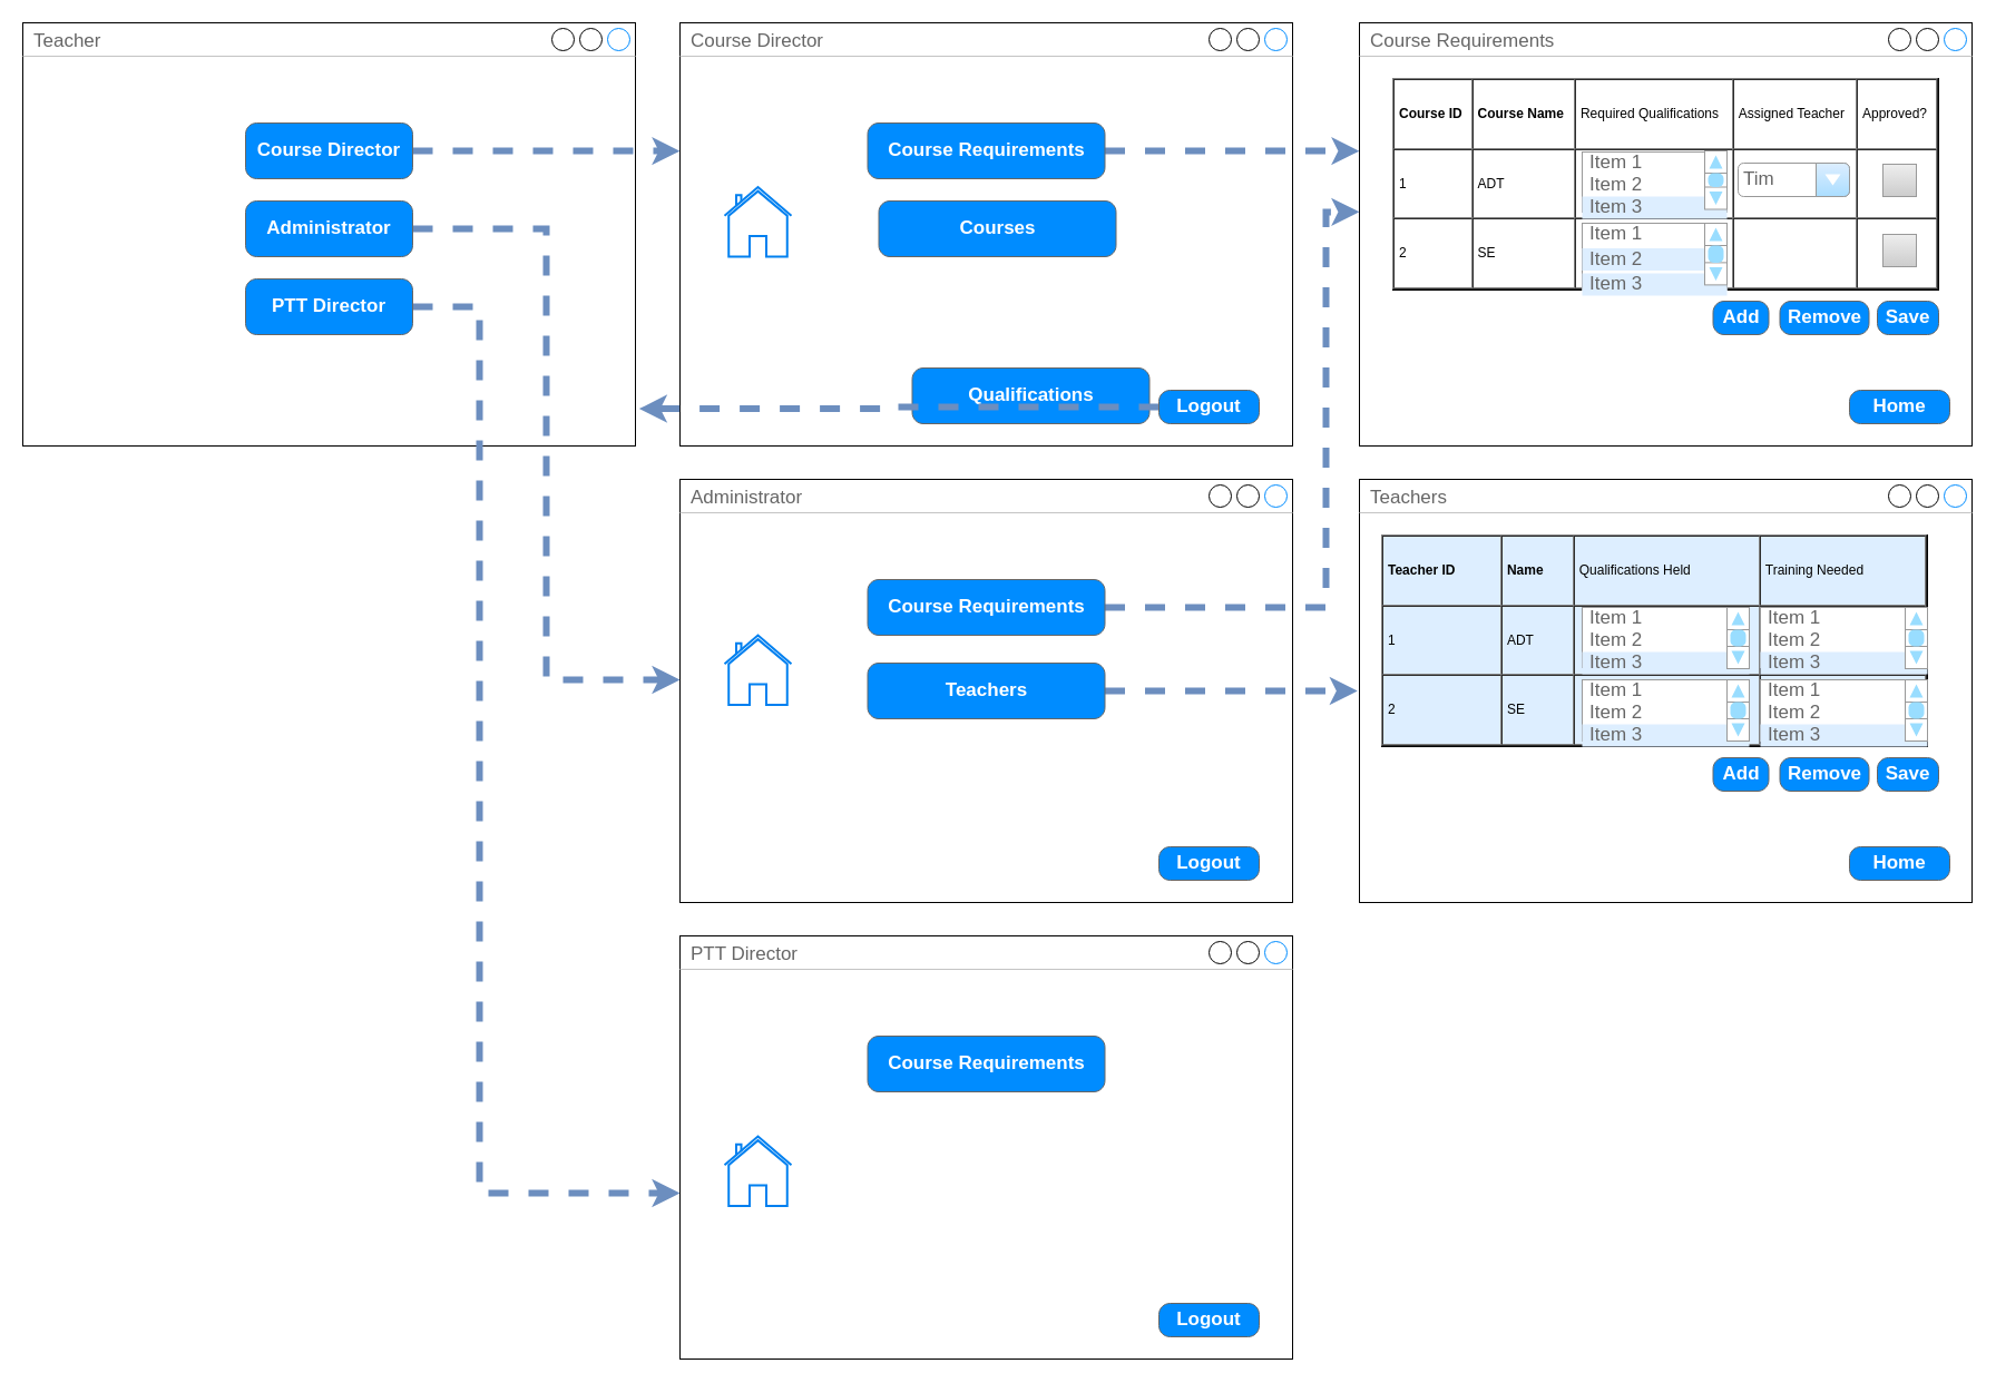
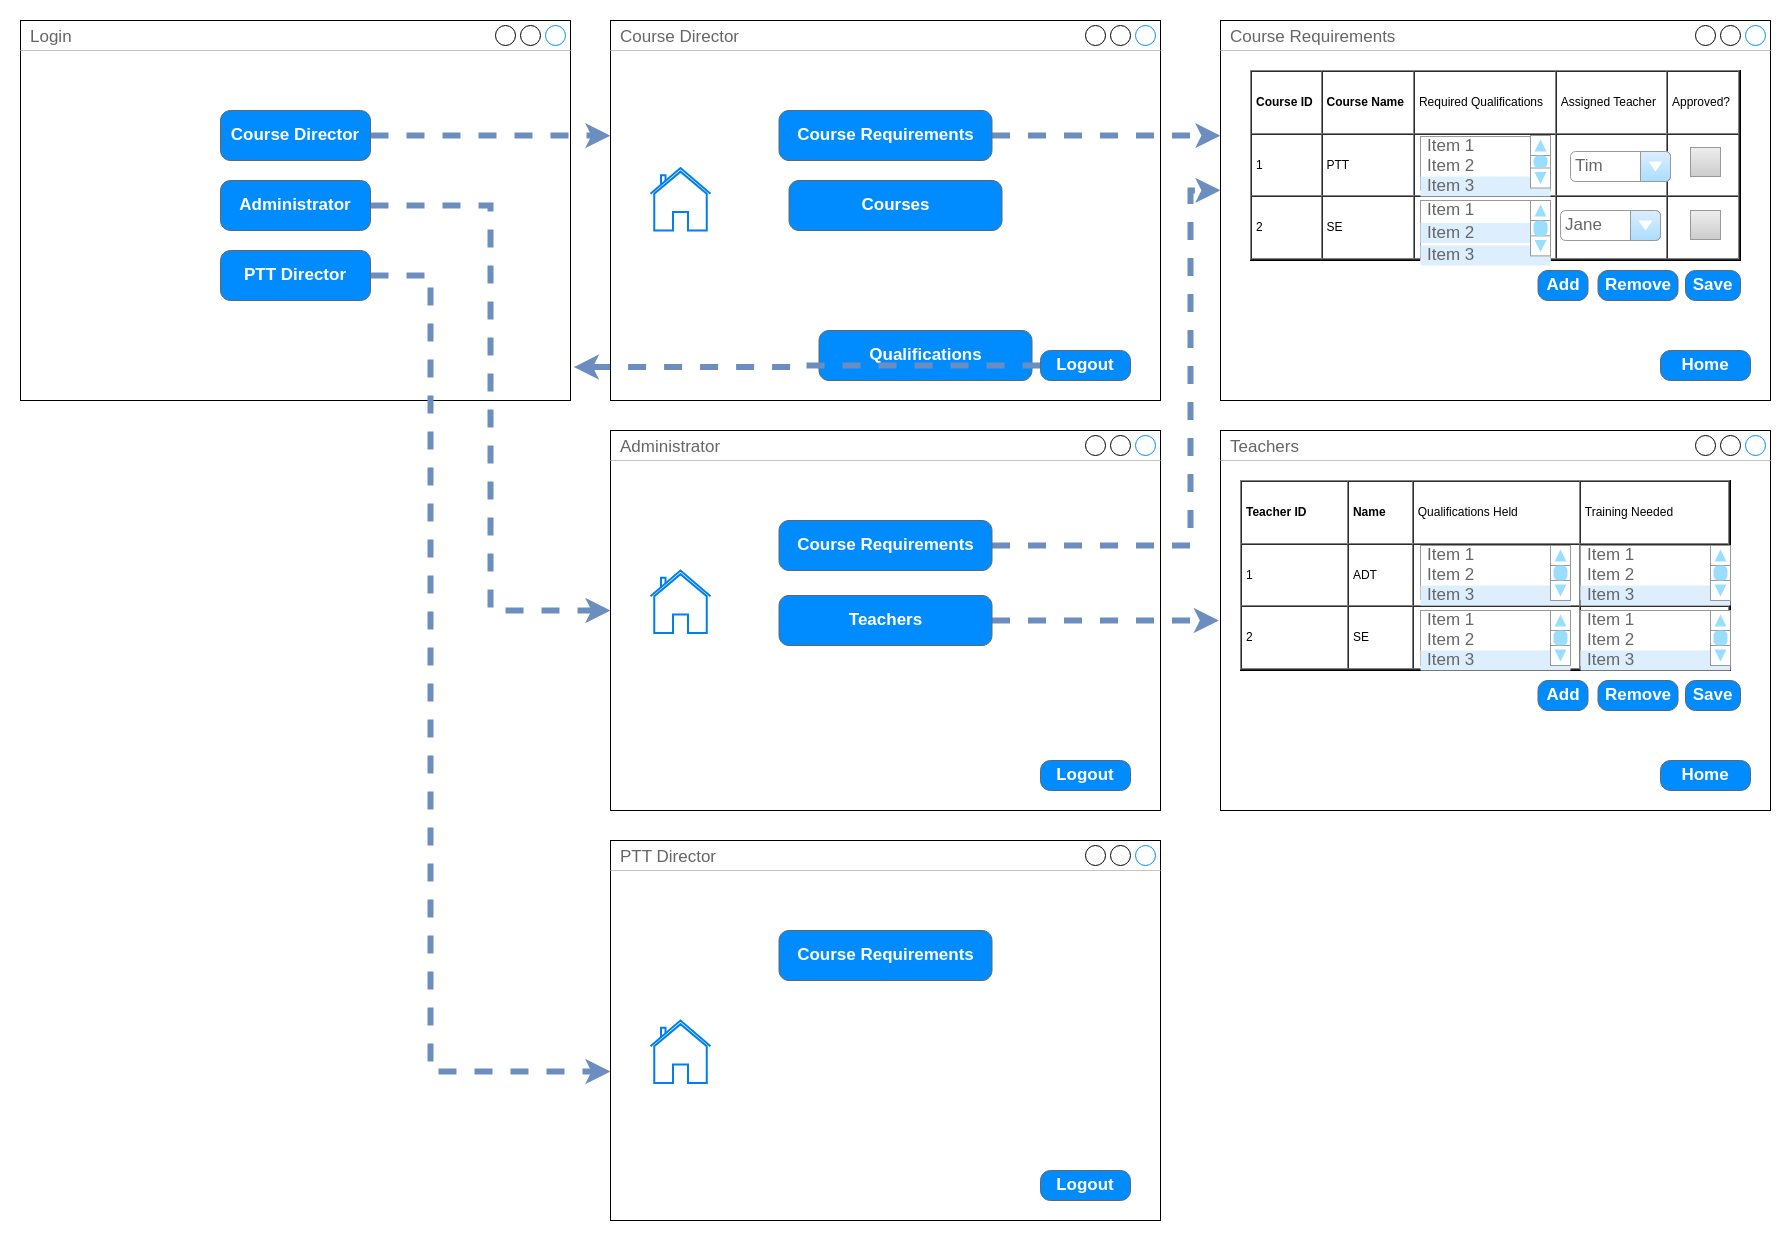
- <mxCell id="2" value="Teacher" style="strokeWidth=1;shadow=0;dashed=0;align=center;html=1;shape=mxgraph.mockup.containers.window;align=left;verticalAlign=top;spacingLeft=8;strokeColor2=#008cff;strokeColor3=#c4c4c4;fontColor=#666666;mainText=;fontSize=17;labelBackgroundColor=none;" vertex="1" parent="1"><mxGeometry x="20" y="20" width="550" height="380" as="geometry" /></mxCell>
+ <mxCell id="2" value="Login" style="strokeWidth=1;shadow=0;dashed=0;align=center;html=1;shape=mxgraph.mockup.containers.window;align=left;verticalAlign=top;spacingLeft=8;strokeColor2=#008cff;strokeColor3=#c4c4c4;fontColor=#666666;mainText=;fontSize=17;labelBackgroundColor=none;" vertex="1" parent="1"><mxGeometry x="20" y="20" width="550" height="380" as="geometry" /></mxCell>
- <mxCell id="33" value="&lt;table cellpadding=&quot;4&quot; cellspacing=&quot;0&quot; border=&quot;1&quot; style=&quot;font-size: 1em ; width: 100% ; height: 100%&quot;&gt;&lt;tbody&gt;&lt;tr&gt;&lt;th&gt;Course ID&lt;/th&gt;&lt;th&gt;Course Name&lt;/th&gt;&lt;td&gt;Required Qualifications&lt;/td&gt;&lt;td&gt;Assigned Teacher&lt;/td&gt;&lt;td&gt;Approved?&lt;/td&gt;&lt;/tr&gt;&lt;tr&gt;&lt;td&gt;1&lt;/td&gt;&lt;td&gt;ADT&lt;/td&gt;&lt;td&gt;&lt;br&gt;&lt;/td&gt;&lt;td&gt;&lt;br&gt;&lt;/td&gt;&lt;td&gt;&lt;br&gt;&lt;/td&gt;&lt;/tr&gt;&lt;tr&gt;&lt;td&gt;2&lt;/td&gt;&lt;td&gt;SE&lt;/td&gt;&lt;td&gt;&lt;br&gt;&lt;/td&gt;&lt;td&gt;&lt;br&gt;&lt;/td&gt;&lt;td&gt;&lt;br&gt;&lt;/td&gt;&lt;/tr&gt;&lt;/tbody&gt;&lt;/table&gt; " style="verticalAlign=top;align=left;overflow=fill;fontSize=12;fontFamily=Helvetica;html=1" vertex="1" parent="32"><mxGeometry width="490" height="190" as="geometry" /></mxCell>
+ <mxCell id="33" value="&lt;table cellpadding=&quot;4&quot; cellspacing=&quot;0&quot; border=&quot;1&quot; style=&quot;font-size: 1em ; width: 100% ; height: 100%&quot;&gt;&lt;tbody&gt;&lt;tr&gt;&lt;th&gt;Course ID&lt;/th&gt;&lt;th&gt;Course Name&lt;/th&gt;&lt;td&gt;Required Qualifications&lt;/td&gt;&lt;td&gt;Assigned Teacher&lt;/td&gt;&lt;td&gt;Approved?&lt;/td&gt;&lt;/tr&gt;&lt;tr&gt;&lt;td&gt;1&lt;/td&gt;&lt;td&gt;PTT&lt;/td&gt;&lt;td&gt;&lt;br&gt;&lt;/td&gt;&lt;td&gt;&lt;br&gt;&lt;/td&gt;&lt;td&gt;&lt;br&gt;&lt;/td&gt;&lt;/tr&gt;&lt;tr&gt;&lt;td&gt;2&lt;/td&gt;&lt;td&gt;SE&lt;/td&gt;&lt;td&gt;&lt;br&gt;&lt;/td&gt;&lt;td&gt;&lt;br&gt;&lt;/td&gt;&lt;td&gt;&lt;br&gt;&lt;/td&gt;&lt;/tr&gt;&lt;/tbody&gt;&lt;/table&gt; " style="verticalAlign=top;align=left;overflow=fill;fontSize=12;fontFamily=Helvetica;html=1" vertex="1" parent="32"><mxGeometry width="490" height="190" as="geometry" /></mxCell>
- <mxCell id="48" value="Tim" style="strokeWidth=1;shadow=0;dashed=0;align=center;html=1;shape=mxgraph.mockup.forms.comboBox;strokeColor=#999999;fillColor=#ddeeff;align=left;fillColor2=#aaddff;mainText=;fontColor=#666666;fontSize=17;spacingLeft=3;" vertex="1" parent="32"><mxGeometry x="310" y="76" width="100" height="30" as="geometry" /></mxCell>
+ <mxCell id="48" value="Tim" style="strokeWidth=1;shadow=0;dashed=0;align=center;html=1;shape=mxgraph.mockup.forms.comboBox;strokeColor=#999999;fillColor=#ddeeff;align=left;fillColor2=#aaddff;mainText=;fontColor=#666666;fontSize=17;spacingLeft=3;" vertex="1" parent="32"><mxGeometry x="320" y="81" width="100" height="30" as="geometry" /></mxCell>
+ <mxCell id="49" value="Jane" style="strokeWidth=1;shadow=0;dashed=0;align=center;html=1;shape=mxgraph.mockup.forms.comboBox;strokeColor=#999999;fillColor=#ddeeff;align=left;fillColor2=#aaddff;mainText=;fontColor=#666666;fontSize=17;spacingLeft=3;" vertex="1" parent="32"><mxGeometry x="310" y="140" width="100" height="30" as="geometry" /></mxCell>
- <mxCell id="57" value="&lt;table cellpadding=&quot;4&quot; cellspacing=&quot;0&quot; border=&quot;1&quot; style=&quot;font-size: 1em ; width: 100% ; height: 100%&quot;&gt;&lt;tbody&gt;&lt;tr&gt;&lt;th&gt;Teacher ID&lt;/th&gt;&lt;th&gt;Name&lt;/th&gt;&lt;td&gt;Qualifications Held&lt;/td&gt;&lt;td&gt;Training Needed&lt;/td&gt;&lt;/tr&gt;&lt;tr&gt;&lt;td&gt;1&lt;/td&gt;&lt;td&gt;ADT&lt;/td&gt;&lt;td&gt;&lt;br&gt;&lt;/td&gt;&lt;td&gt;&lt;br&gt;&lt;/td&gt;&lt;/tr&gt;&lt;tr&gt;&lt;td&gt;2&lt;/td&gt;&lt;td&gt;SE&lt;/td&gt;&lt;td&gt;&lt;br&gt;&lt;/td&gt;&lt;td&gt;&lt;br&gt;&lt;/td&gt;&lt;/tr&gt;&lt;/tbody&gt;&lt;/table&gt; " style="verticalAlign=top;align=left;overflow=fill;fontSize=12;fontFamily=Helvetica;html=1;fillColor=#ddeeff;" vertex="1" parent="56"><mxGeometry width="490" height="190" as="geometry" /></mxCell>
+ <mxCell id="57" value="&lt;table cellpadding=&quot;4&quot; cellspacing=&quot;0&quot; border=&quot;1&quot; style=&quot;font-size: 1em ; width: 100% ; height: 100%&quot;&gt;&lt;tbody&gt;&lt;tr&gt;&lt;th&gt;Teacher ID&lt;/th&gt;&lt;th&gt;Name&lt;/th&gt;&lt;td&gt;Qualifications Held&lt;/td&gt;&lt;td&gt;Training Needed&lt;/td&gt;&lt;/tr&gt;&lt;tr&gt;&lt;td&gt;1&lt;/td&gt;&lt;td&gt;ADT&lt;/td&gt;&lt;td&gt;&lt;br&gt;&lt;/td&gt;&lt;td&gt;&lt;br&gt;&lt;/td&gt;&lt;/tr&gt;&lt;tr&gt;&lt;td&gt;2&lt;/td&gt;&lt;td&gt;SE&lt;/td&gt;&lt;td&gt;&lt;br&gt;&lt;/td&gt;&lt;td&gt;&lt;br&gt;&lt;/td&gt;&lt;/tr&gt;&lt;/tbody&gt;&lt;/table&gt; " style="verticalAlign=top;align=left;overflow=fill;fontSize=12;fontFamily=Helvetica;html=1" vertex="1" parent="56"><mxGeometry width="490" height="190" as="geometry" /></mxCell>
